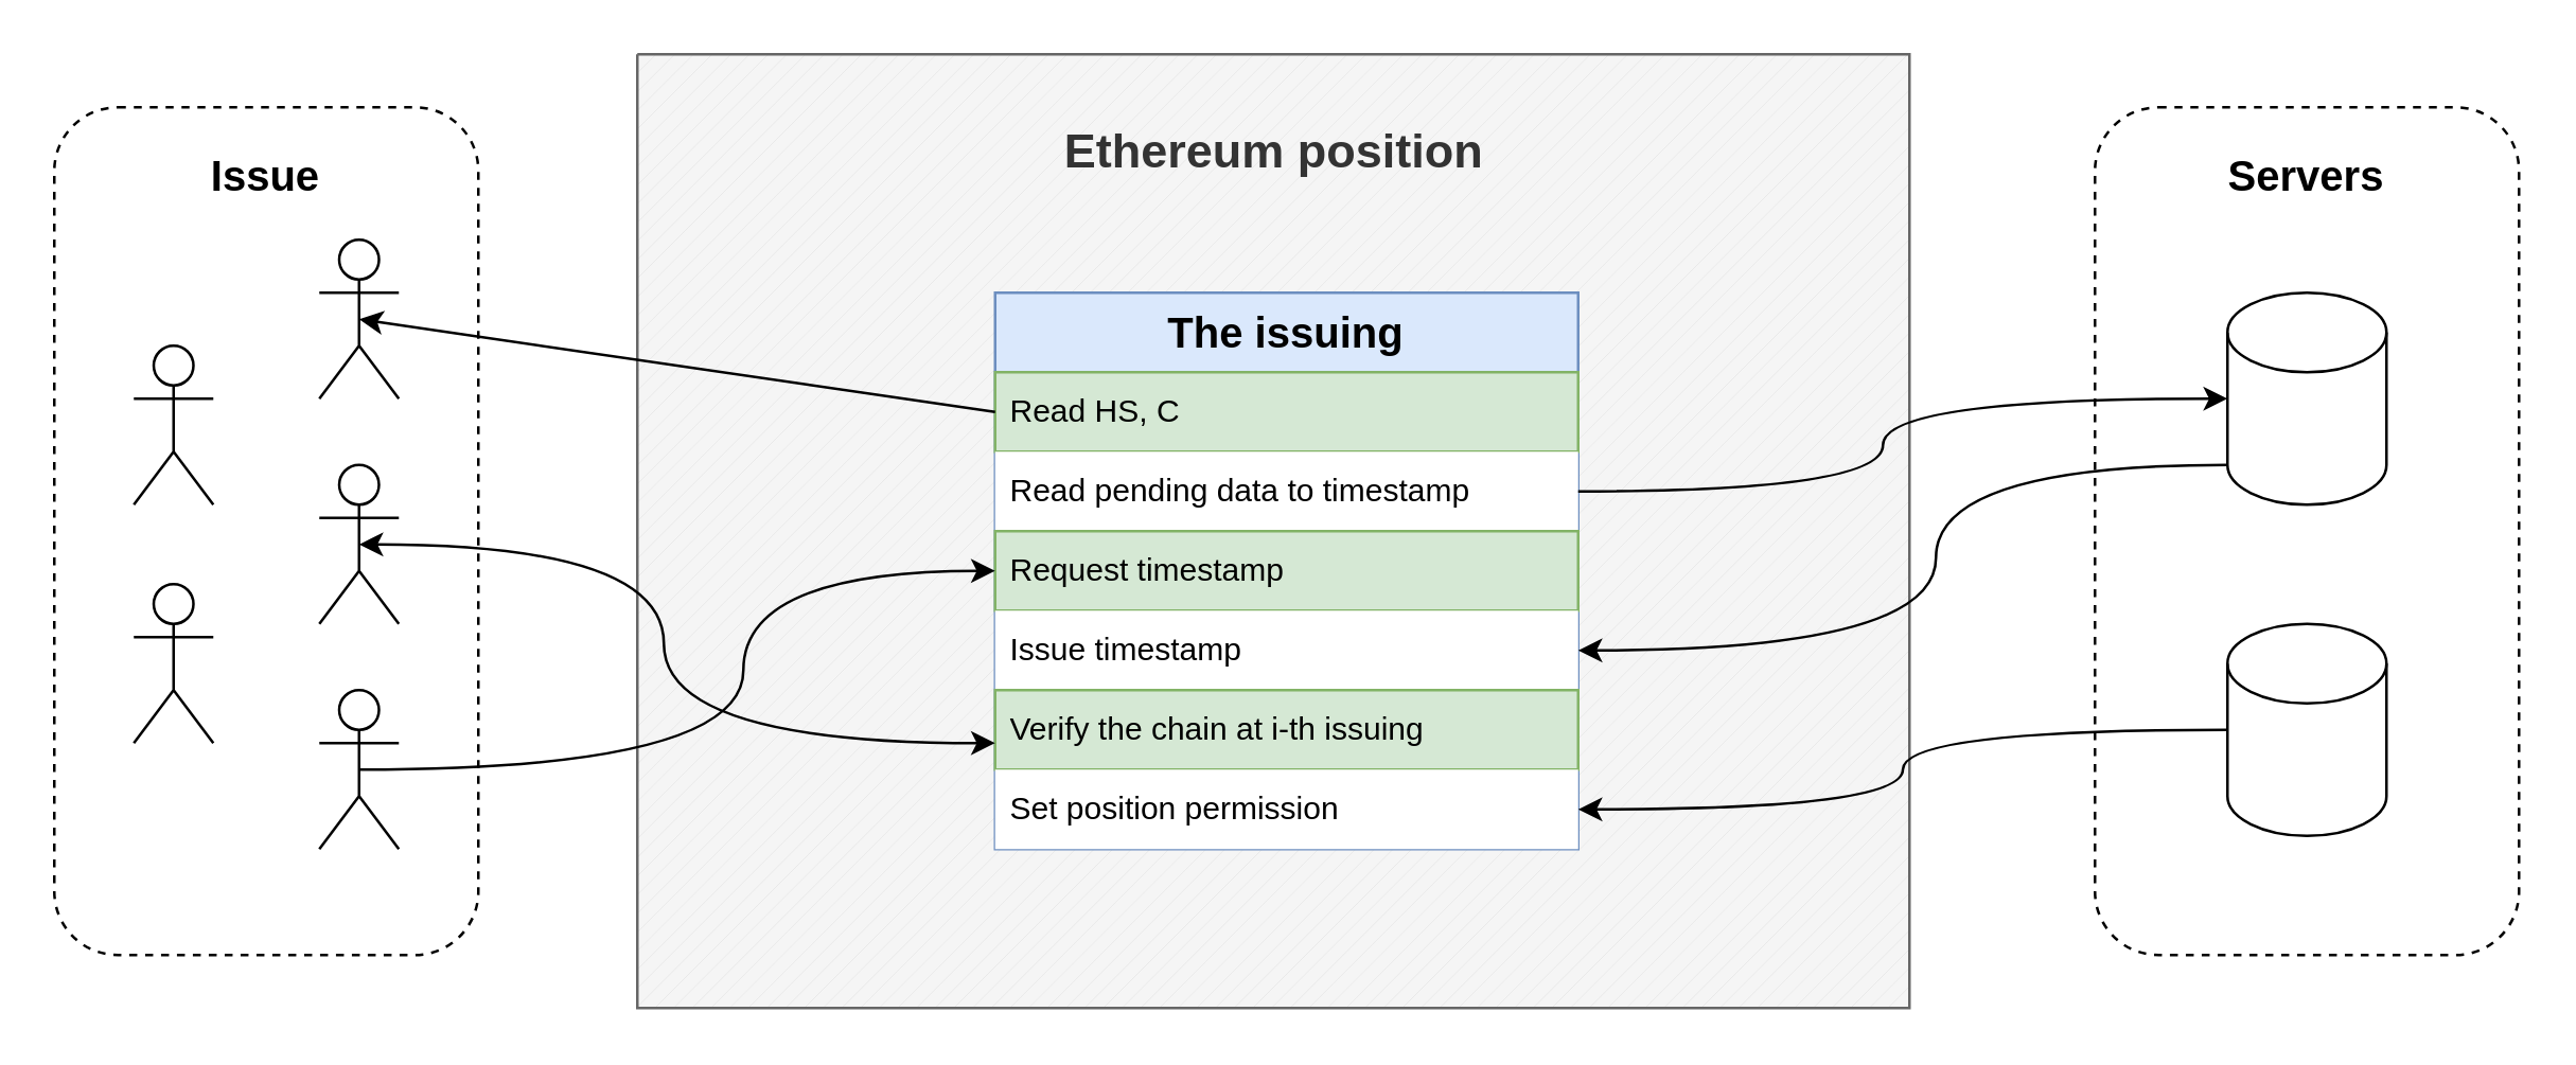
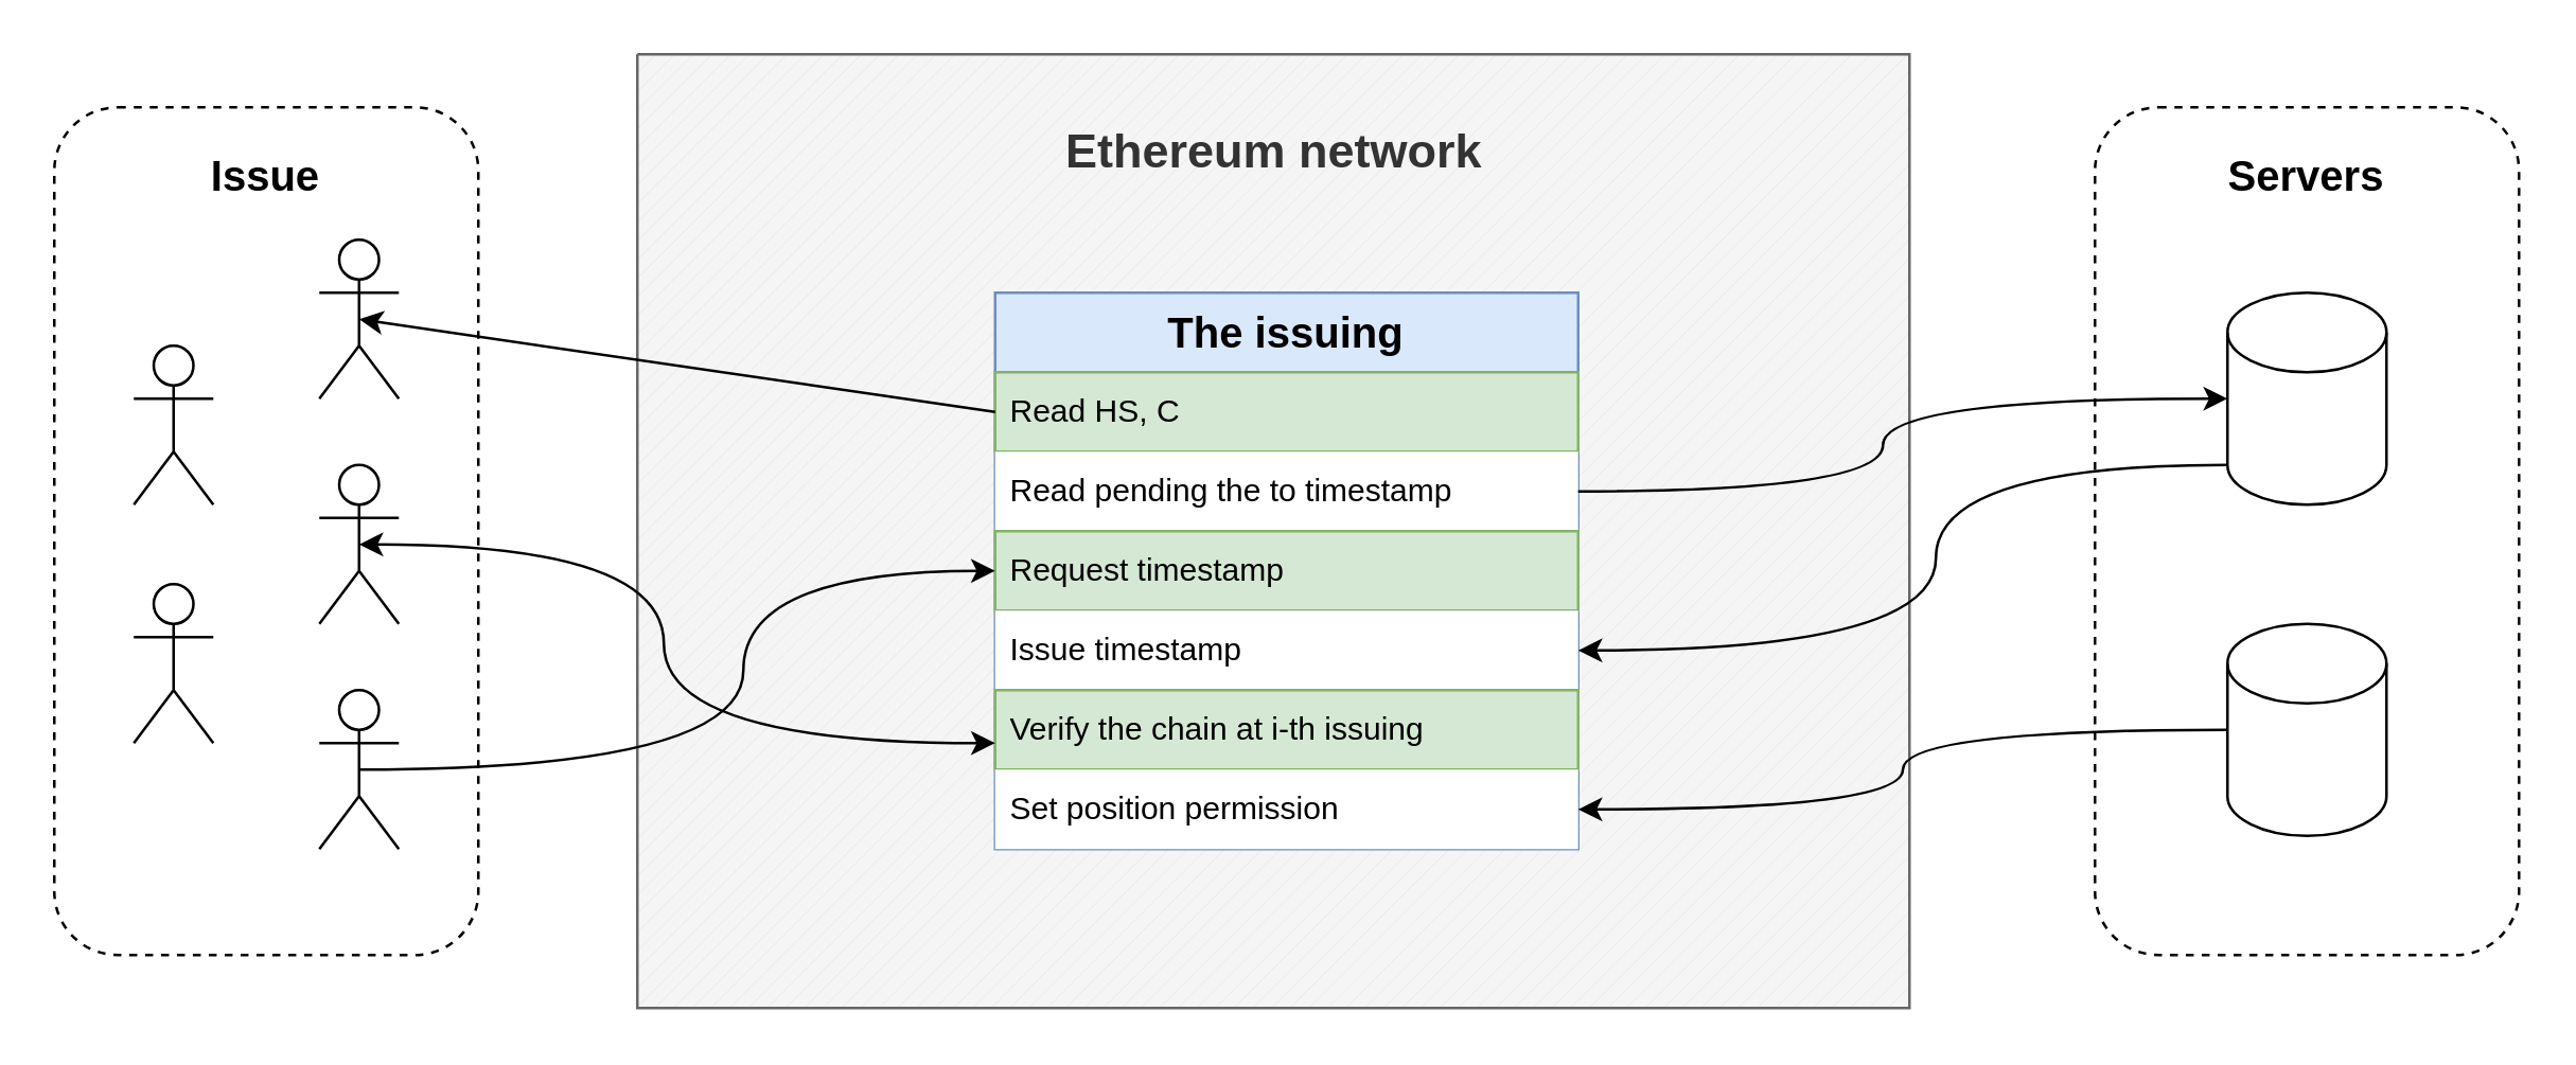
- <mxCell id="3" value="&lt;font style=&quot;font-size: 18px;&quot;&gt;Ethereum position&lt;/font&gt;" style="verticalLabelPosition=middle;verticalAlign=top;html=1;shape=mxgraph.basic.patternFillRect;fillStyle=diag;step=5;fillStrokeWidth=0.2;fillStrokeColor=#dddddd;spacingTop=20;fontStyle=1;labelPosition=center;align=center;fillColor=#f5f5f5;strokeColor=#666666;fontColor=#333333;" vertex="1" parent="1"><mxGeometry x="240" y="20" width="480" height="360" as="geometry" /></mxCell>
+ <mxCell id="3" value="&lt;font style=&quot;font-size: 18px;&quot;&gt;Ethereum network&lt;/font&gt;" style="verticalLabelPosition=middle;verticalAlign=top;html=1;shape=mxgraph.basic.patternFillRect;fillStyle=diag;step=5;fillStrokeWidth=0.2;fillStrokeColor=#dddddd;spacingTop=20;fontStyle=1;labelPosition=center;align=center;fillColor=#f5f5f5;strokeColor=#666666;fontColor=#333333;" vertex="1" parent="1"><mxGeometry x="240" y="20" width="480" height="360" as="geometry" /></mxCell>
- <mxCell id="6" value="Read pending data to timestamp" style="text;align=left;verticalAlign=middle;spacingLeft=4;spacingRight=4;overflow=hidden;points=[[0,0.5],[1,0.5]];portConstraint=eastwest;rotatable=0;whiteSpace=wrap;html=1;fillColor=default;" vertex="1" parent="4"><mxGeometry y="60" width="220" height="30" as="geometry" /></mxCell>
+ <mxCell id="6" value="Read pending the to timestamp" style="text;align=left;verticalAlign=middle;spacingLeft=4;spacingRight=4;overflow=hidden;points=[[0,0.5],[1,0.5]];portConstraint=eastwest;rotatable=0;whiteSpace=wrap;html=1;fillColor=default;" vertex="1" parent="4"><mxGeometry y="60" width="220" height="30" as="geometry" /></mxCell>
